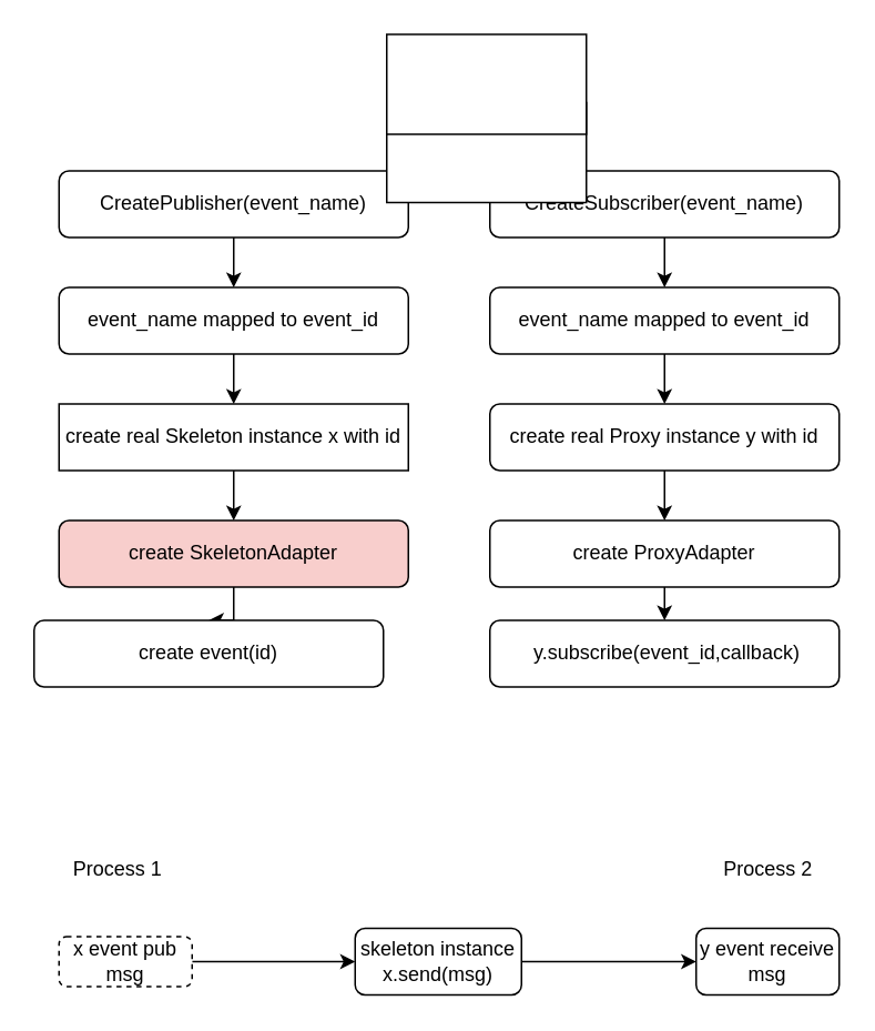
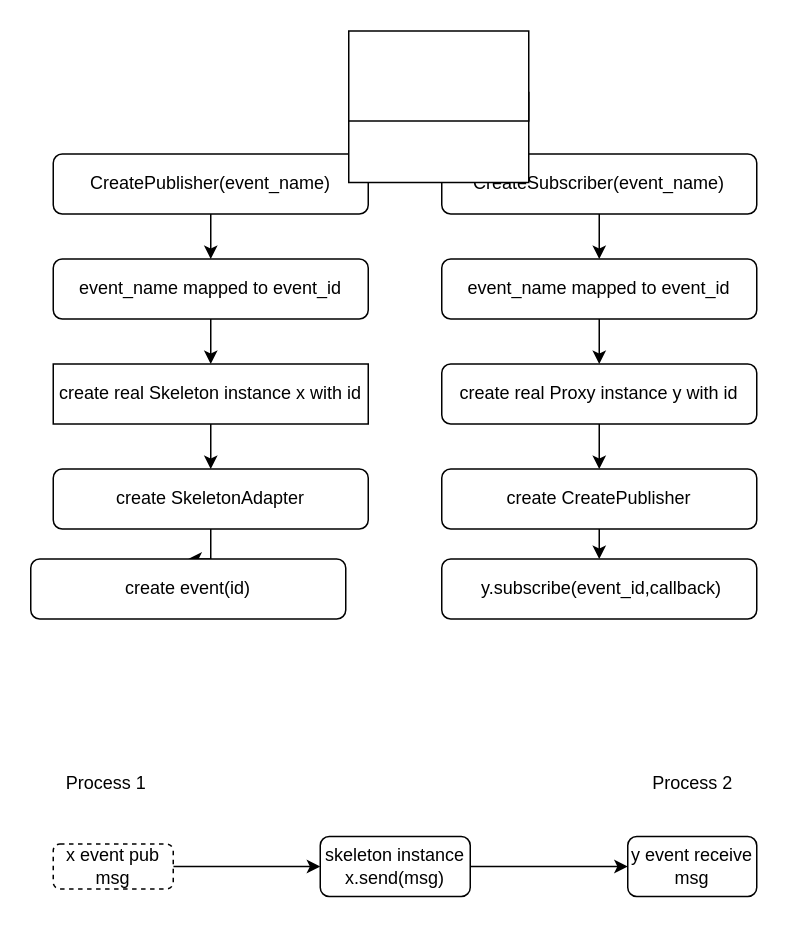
- <mxCell id="9" value="create SkeletonAdapter" style="rounded=1;whiteSpace=wrap;html=1;fontSize=12;glass=0;strokeWidth=1;shadow=0;fillColor=#f8cecc;" parent="1" vertex="1"><mxGeometry x="35" y="312" width="210" height="40" as="geometry" /></mxCell>
+ <mxCell id="9" value="create SkeletonAdapter" style="rounded=1;whiteSpace=wrap;html=1;fontSize=12;glass=0;strokeWidth=1;shadow=0;" parent="1" vertex="1"><mxGeometry x="35" y="312" width="210" height="40" as="geometry" /></mxCell>
- <mxCell id="17" value="create ProxyAdapter" style="rounded=1;whiteSpace=wrap;html=1;fontSize=12;glass=0;strokeWidth=1;shadow=0;" parent="1" vertex="1"><mxGeometry x="294" y="312" width="210" height="40" as="geometry" /></mxCell>
+ <mxCell id="17" value="create CreatePublisher" style="rounded=1;whiteSpace=wrap;html=1;fontSize=12;glass=0;strokeWidth=1;shadow=0;" parent="1" vertex="1"><mxGeometry x="294" y="312" width="210" height="40" as="geometry" /></mxCell>
